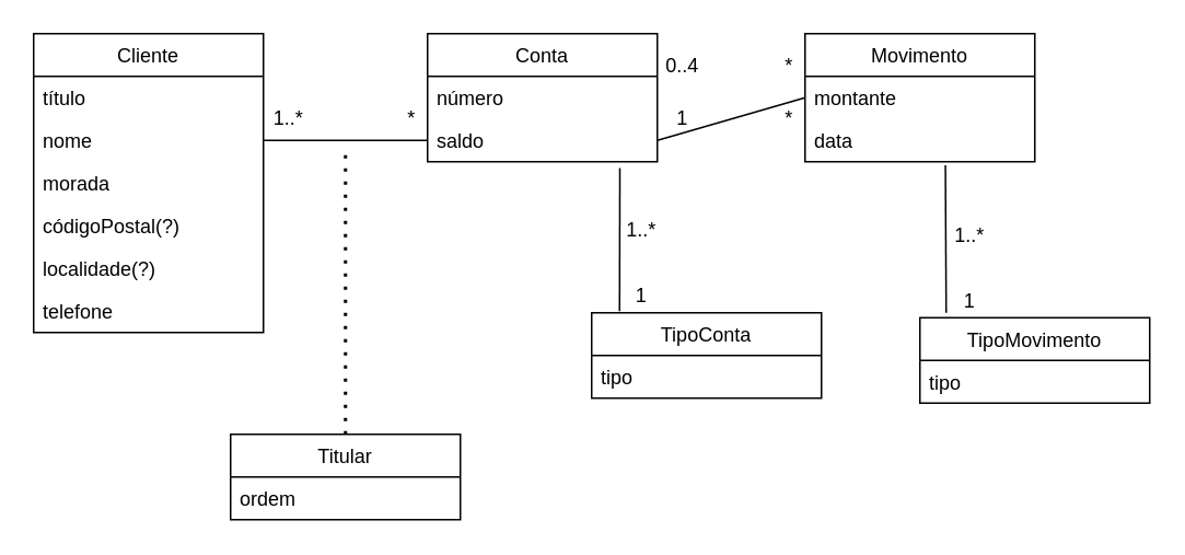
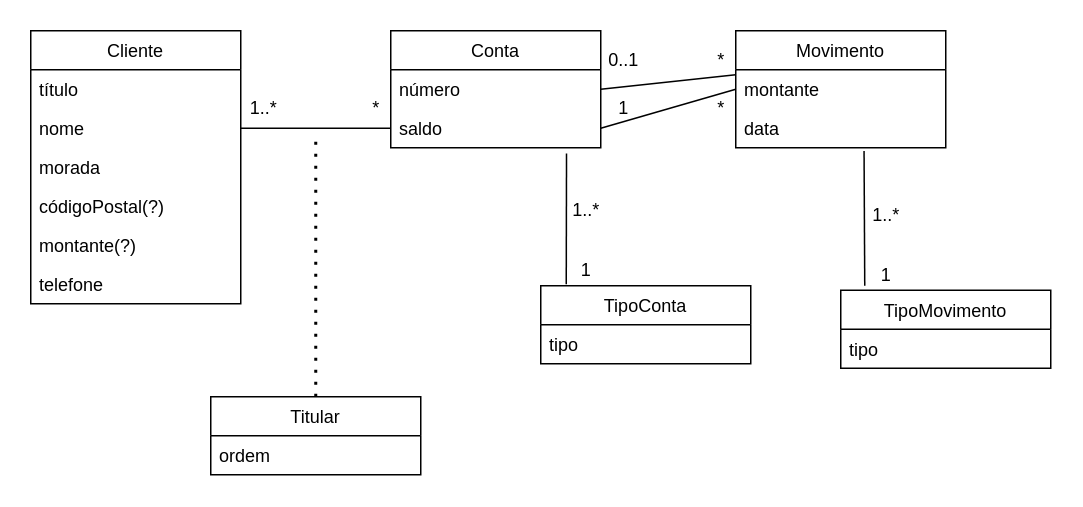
- <mxCell id="35" value="0..4" style="text;html=1;align=center;verticalAlign=middle;resizable=0;points=[];autosize=1;" vertex="1" parent="1"><mxGeometry x="395" y="30" width="40" height="20" as="geometry" /></mxCell>
+ <mxCell id="35" value="0..1" style="text;html=1;align=center;verticalAlign=middle;resizable=0;points=[];autosize=1;" vertex="1" parent="1"><mxGeometry x="395" y="30" width="40" height="20" as="geometry" /></mxCell>
+ <mxCell id="34" value="" style="endArrow=none;html=1;entryX=0;entryY=0.131;entryDx=0;entryDy=0;entryPerimeter=0;exitX=1;exitY=0.5;exitDx=0;exitDy=0;" edge="1" parent="1" source="10" target="16"><mxGeometry width="50" height="50" relative="1" as="geometry"><mxPoint x="410" y="40" as="sourcePoint" /><mxPoint x="460" y="-10" as="targetPoint" /></mxGeometry></mxCell>
- <mxCell id="7" value="localidade(?)" style="text;strokeColor=none;fillColor=none;align=left;verticalAlign=top;spacingLeft=4;spacingRight=4;overflow=hidden;rotatable=0;points=[[0,0.5],[1,0.5]];portConstraint=eastwest;" parent="2" vertex="1"><mxGeometry y="130" width="140" height="26" as="geometry" /></mxCell>
+ <mxCell id="7" value="montante(?)" style="text;strokeColor=none;fillColor=none;align=left;verticalAlign=top;spacingLeft=4;spacingRight=4;overflow=hidden;rotatable=0;points=[[0,0.5],[1,0.5]];portConstraint=eastwest;" parent="2" vertex="1"><mxGeometry y="130" width="140" height="26" as="geometry" /></mxCell>
